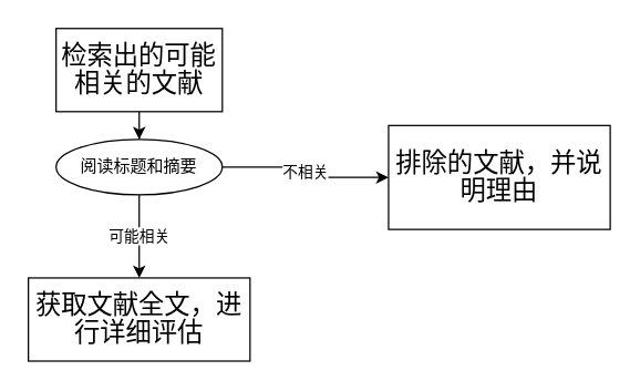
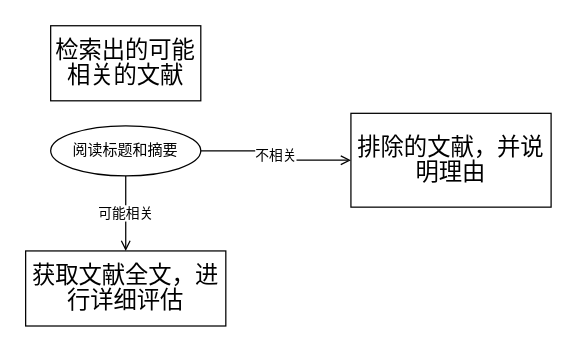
- <mxCell id="2" style="edgeStyle=orthogonalEdgeStyle;rounded=0;orthogonalLoop=1;jettySize=auto;html=1;entryX=0.5;entryY=0;entryDx=0;entryDy=0;" edge="1" parent="1" source="3" target="6"><mxGeometry relative="1" as="geometry" /></mxCell>
- <mxCell id="5" value="不相关" style="edgeStyle=orthogonalEdgeStyle;rounded=0;orthogonalLoop=1;jettySize=auto;html=1;entryX=0;entryY=0.5;entryDx=0;entryDy=0;" edge="1" parent="1" source="6" target="8"><mxGeometry relative="1" as="geometry" /></mxCell>
+ <mxCell id="5" value="不相关" style="edgeStyle=orthogonalEdgeStyle;rounded=0;orthogonalLoop=1;jettySize=auto;html=1;entryX=0;entryY=0.5;entryDx=0;entryDy=0;endArrow=open;" edge="1" parent="1" source="6" target="8"><mxGeometry relative="1" as="geometry" /></mxCell>
- <mxCell id="4" value="可能相关" style="edgeStyle=orthogonalEdgeStyle;rounded=0;orthogonalLoop=1;jettySize=auto;html=1;entryX=0.5;entryY=0;entryDx=0;entryDy=0;" edge="1" parent="1" source="6" target="7"><mxGeometry relative="1" as="geometry" /></mxCell>
+ <mxCell id="4" value="可能相关" style="edgeStyle=orthogonalEdgeStyle;rounded=0;orthogonalLoop=1;jettySize=auto;html=1;entryX=0.5;entryY=0;entryDx=0;entryDy=0;endArrow=open;" edge="1" parent="1" source="6" target="7"><mxGeometry relative="1" as="geometry" /></mxCell>
